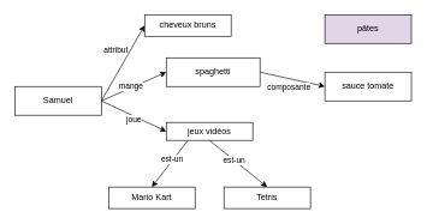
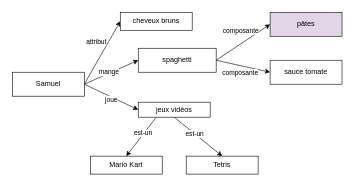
+ <mxCell id="9" style="rounded=0;orthogonalLoop=1;jettySize=auto;html=1;exitX=1;exitY=0.5;exitDx=0;exitDy=0;entryX=0;entryY=0.5;entryDx=0;entryDy=0;" edge="1" parent="1" source="12" target="13"><mxGeometry relative="1" as="geometry" /></mxCell>
+ <mxCell id="10" value="composante" style="edgeLabel;html=1;align=center;verticalAlign=middle;resizable=0;points=[];" vertex="1" connectable="0" parent="9"><mxGeometry x="-0.005" y="1" relative="1" as="geometry"><mxPoint x="-4" y="-19" as="offset" /></mxGeometry></mxCell>
